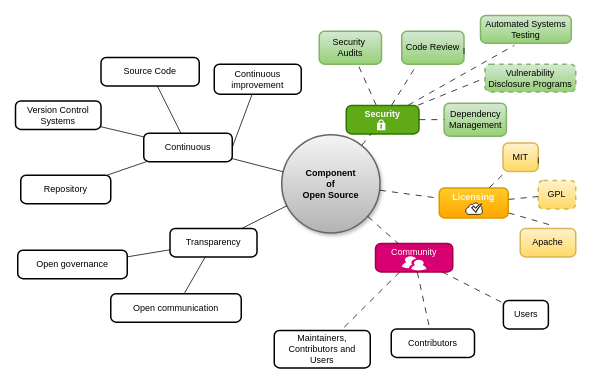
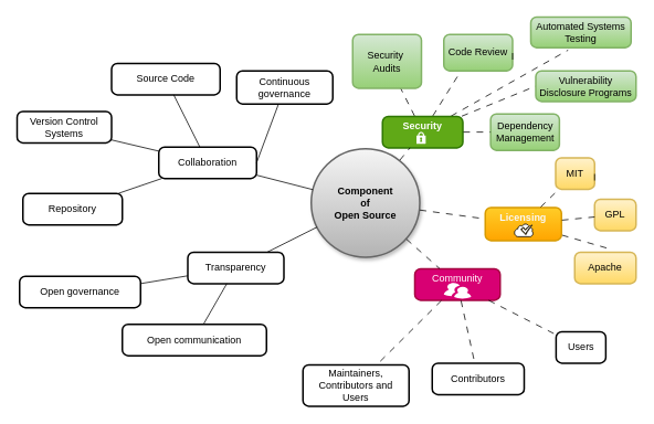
- <mxCell id="43" value="Security &#10;Audits" style="rounded=1;absoluteArcSize=1;arcSize=14;whiteSpace=wrap;strokeWidth=2;fillColor=#d5e8d4;strokeColor=#82b366;gradientColor=#97d077;" vertex="1" parent="1"><mxGeometry x="425" y="41" width="83" height="44" as="geometry" /></mxCell>
+ <mxCell id="43" value="Security &#10;Audits" style="rounded=1;absoluteArcSize=1;arcSize=14;whiteSpace=wrap;strokeWidth=2;fillColor=#d5e8d4;strokeColor=#82b366;gradientColor=#97d077;" vertex="1" parent="1"><mxGeometry x="425" y="41" width="83" height="65" as="geometry" /></mxCell>
- <mxCell id="46" value="Vulnerability Disclosure Programs" style="rounded=1;absoluteArcSize=1;arcSize=14;whiteSpace=wrap;strokeWidth=2;fillColor=#d5e8d4;strokeColor=#82b366;gradientColor=#97d077;dashed=1;" vertex="1" parent="1"><mxGeometry x="646" y="85" width="121" height="37" as="geometry" /></mxCell>
+ <mxCell id="46" value="Vulnerability Disclosure Programs" style="rounded=1;absoluteArcSize=1;arcSize=14;whiteSpace=wrap;strokeWidth=2;fillColor=#d5e8d4;strokeColor=#82b366;gradientColor=#97d077;" vertex="1" parent="1"><mxGeometry x="646" y="85" width="121" height="37" as="geometry" /></mxCell>
- <mxCell id="24" value="Continuous improvement" style="rounded=1;absoluteArcSize=1;arcSize=14;whiteSpace=wrap;strokeWidth=2;" parent="1" vertex="1"><mxGeometry x="285" y="85" width="116" height="40" as="geometry" /></mxCell>
+ <mxCell id="24" value="Continuous governance" style="rounded=1;absoluteArcSize=1;arcSize=14;whiteSpace=wrap;strokeWidth=2;" parent="1" vertex="1"><mxGeometry x="285" y="85" width="116" height="40" as="geometry" /></mxCell>
- <mxCell id="15" value="Continuous" style="rounded=1;absoluteArcSize=1;arcSize=14;whiteSpace=wrap;strokeWidth=2;" parent="1" vertex="1"><mxGeometry x="191" y="177" width="118" height="38" as="geometry" /></mxCell>
+ <mxCell id="15" value="Collaboration" style="rounded=1;absoluteArcSize=1;arcSize=14;whiteSpace=wrap;strokeWidth=2;" parent="1" vertex="1"><mxGeometry x="191" y="177" width="118" height="38" as="geometry" /></mxCell>
- <mxCell id="5" value="GPL" style="rounded=1;absoluteArcSize=1;arcSize=14;whiteSpace=wrap;strokeWidth=2;fillColor=#fff2cc;strokeColor=#d6b656;gradientColor=#ffd966;dashed=1;" parent="1" vertex="1"><mxGeometry x="717" y="240" width="50" height="38" as="geometry" /></mxCell>
+ <mxCell id="5" value="GPL" style="rounded=1;absoluteArcSize=1;arcSize=14;whiteSpace=wrap;strokeWidth=2;fillColor=#fff2cc;strokeColor=#d6b656;gradientColor=#ffd966;" parent="1" vertex="1"><mxGeometry x="717" y="240" width="50" height="38" as="geometry" /></mxCell>
